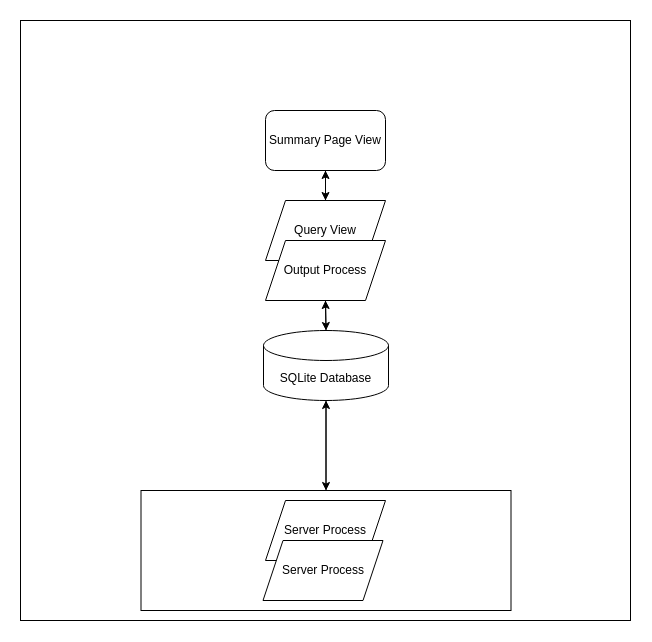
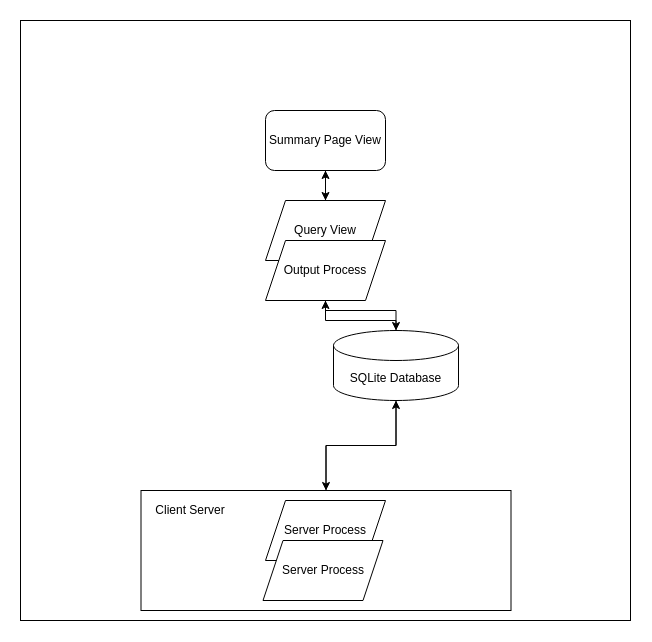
- <mxCell id="5" value="SQLite Database" style="shape=cylinder3;whiteSpace=wrap;html=1;boundedLbl=1;backgroundOutline=1;size=15;" vertex="1" parent="1"><mxGeometry x="263" y="330" width="125" height="70" as="geometry" /></mxCell>
+ <mxCell id="5" value="SQLite Database" style="shape=cylinder3;whiteSpace=wrap;html=1;boundedLbl=1;backgroundOutline=1;size=15;" vertex="1" parent="1"><mxGeometry x="333" y="330" width="125" height="70" as="geometry" /></mxCell>
+ <mxCell id="12" value="Client Server" style="text;html=1;strokeColor=none;fillColor=none;align=center;verticalAlign=middle;whiteSpace=wrap;rounded=0;" vertex="1" parent="1"><mxGeometry x="150" y="500" width="80" height="20" as="geometry" /></mxCell>
